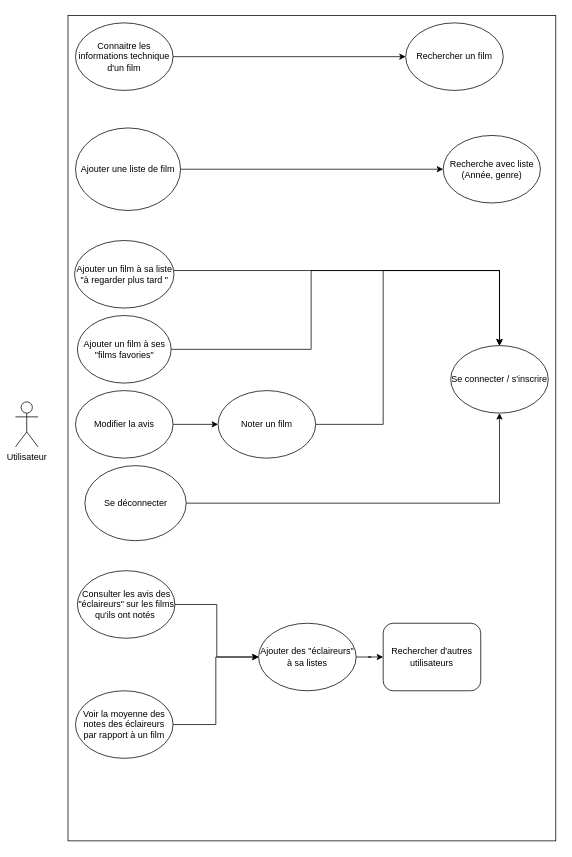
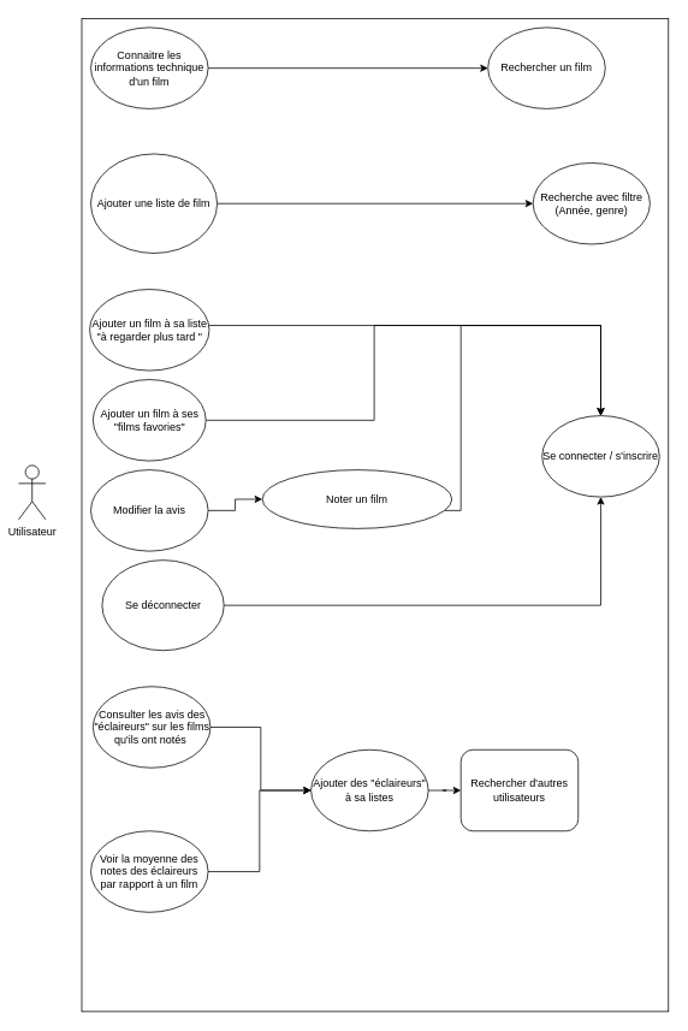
- <mxCell id="25" value="Recherche avec liste&lt;div&gt;(Année, genre)&lt;/div&gt;" style="ellipse;whiteSpace=wrap;html=1;" vertex="1" parent="1"><mxGeometry x="590" y="180" width="129.5" height="90" as="geometry" /></mxCell>
+ <mxCell id="25" value="Recherche avec filtre&lt;div&gt;(Année, genre)&lt;/div&gt;" style="ellipse;whiteSpace=wrap;html=1;" vertex="1" parent="1"><mxGeometry x="590" y="180" width="129.5" height="90" as="geometry" /></mxCell>
- <mxCell id="2" value="Utilisateur" style="shape=umlActor;verticalLabelPosition=bottom;verticalAlign=top;html=1;outlineConnect=0;" parent="1" vertex="1"><mxGeometry x="20" y="535" width="30" height="60" as="geometry" /></mxCell>
+ <mxCell id="2" value="Utilisateur" style="shape=umlActor;verticalLabelPosition=bottom;verticalAlign=top;html=1;outlineConnect=0;" parent="1" vertex="1"><mxGeometry x="20" y="515" width="30" height="60" as="geometry" /></mxCell>
- <mxCell id="7" value="Noter un film" style="ellipse;whiteSpace=wrap;html=1;" parent="1" vertex="1"><mxGeometry x="290" y="520" width="130" height="90" as="geometry" /></mxCell>
+ <mxCell id="7" value="Noter un film" style="ellipse;whiteSpace=wrap;html=1;" parent="1" vertex="1"><mxGeometry x="290" y="520" width="210" height="65" as="geometry" /></mxCell>
